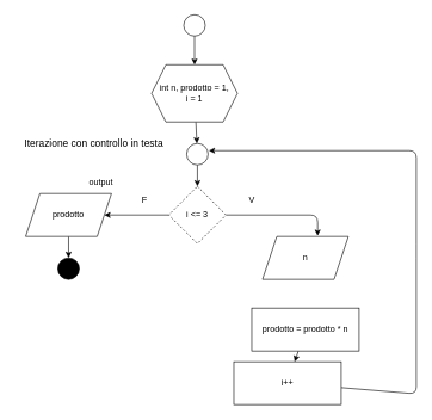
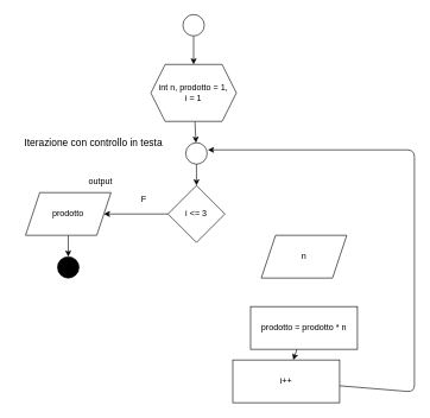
- <mxCell id="20" value="V" style="text;html=1;align=center;verticalAlign=middle;resizable=0;points=[];autosize=1;strokeColor=none;fillColor=none;" parent="1" vertex="1"><mxGeometry x="336" y="265" width="30" height="30" as="geometry" /></mxCell>
- <mxCell id="6" value="i &amp;lt;= 3" style="rhombus;whiteSpace=wrap;html=1;dashed=1;" parent="1" vertex="1"><mxGeometry x="235" y="260" width="80" height="80" as="geometry" /></mxCell>
+ <mxCell id="6" value="i &amp;lt;= 3" style="rhombus;whiteSpace=wrap;html=1;" parent="1" vertex="1"><mxGeometry x="235" y="260" width="80" height="80" as="geometry" /></mxCell>
- <mxCell id="5" style="edgeStyle=none;html=1;entryX=0.642;entryY=-0.017;entryDx=0;entryDy=0;entryPerimeter=0;" parent="1" source="6" target="19" edge="1"><mxGeometry relative="1" as="geometry"><Array as="points"><mxPoint x="443" y="300" /></Array></mxGeometry></mxCell>
